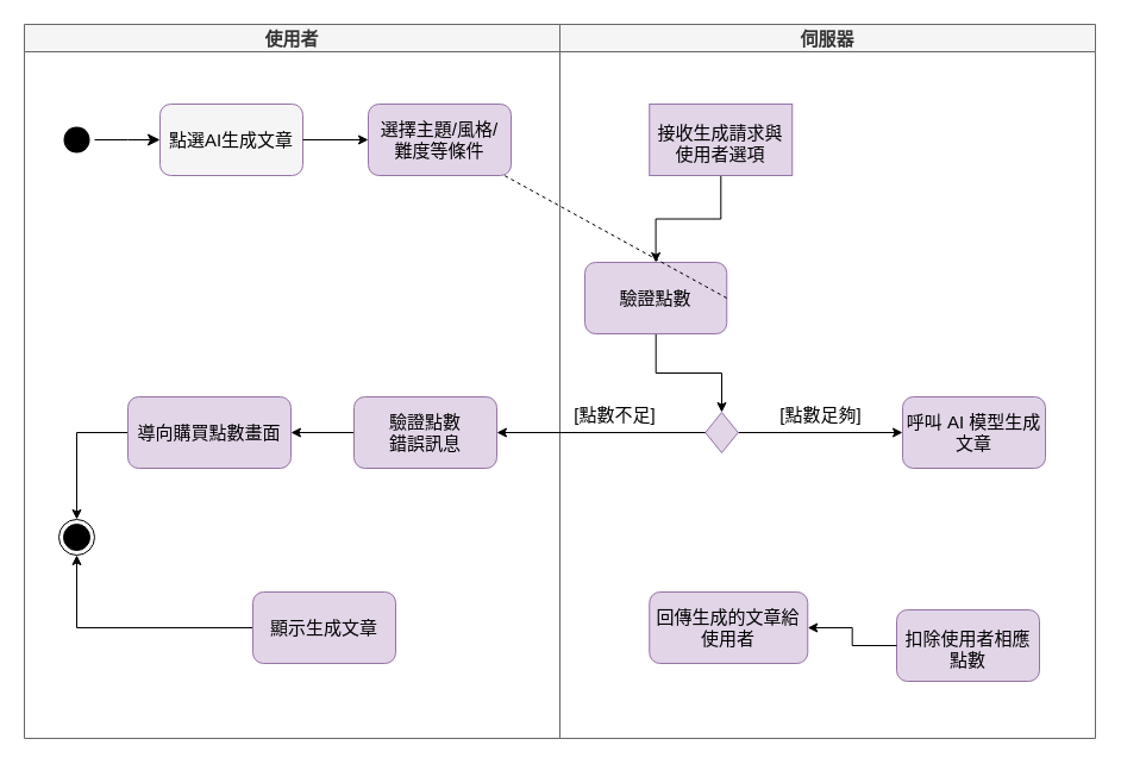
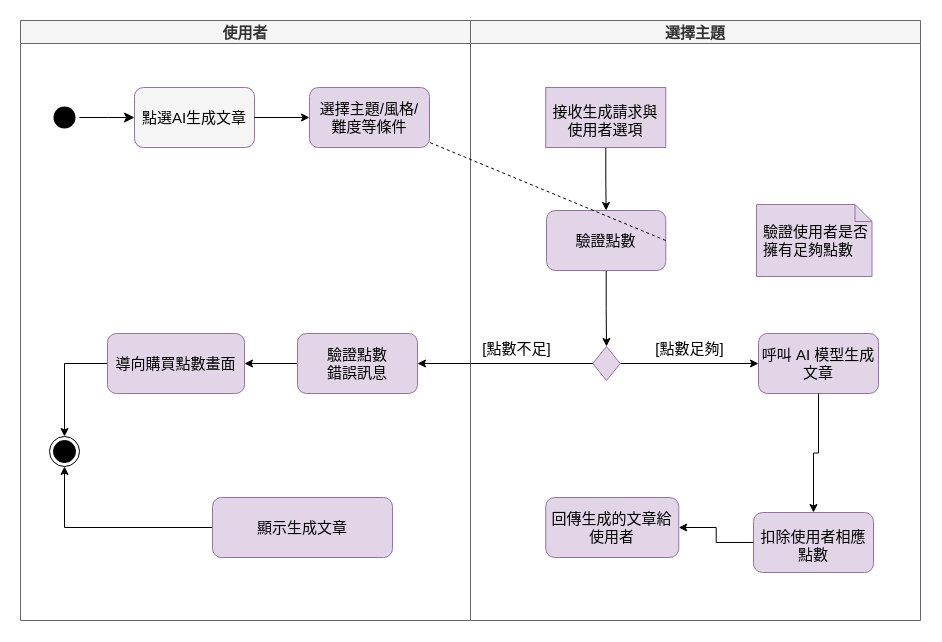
- <mxCell id="15" value="伺服器" style="swimlane;whiteSpace=wrap;fillColor=#f5f5f5;fontColor=#333333;strokeColor=#666666;fontSize=15;" vertex="1" parent="1"><mxGeometry x="470" y="20" width="450" height="600" as="geometry" /></mxCell>
+ <mxCell id="15" value="選擇主題" style="swimlane;whiteSpace=wrap;fillColor=#f5f5f5;fontColor=#333333;strokeColor=#666666;fontSize=15;" vertex="1" parent="1"><mxGeometry x="470" y="20" width="450" height="600" as="geometry" /></mxCell>
+ <mxCell id="16" value="驗證使用者是否擁有足夠點數" style="shape=note;whiteSpace=wrap;size=17;align=left;fillColor=#e1d5e7;strokeColor=#9673a6;perimeterSpacing=0;spacingLeft=5;fontSize=15;" vertex="1" parent="15"><mxGeometry x="286" y="184" width="115.5" height="72" as="geometry" /></mxCell>
- <mxCell id="18" value="驗證點數" style="rounded=1;whiteSpace=wrap;html=1;fillColor=#e1d5e7;strokeColor=#9673a6;fontSize=15;" vertex="1" parent="15"><mxGeometry x="21" y="200" width="119.25" height="60" as="geometry" /></mxCell>
+ <mxCell id="18" value="驗證點數" style="rounded=1;whiteSpace=wrap;html=1;fillColor=#e1d5e7;strokeColor=#9673a6;fontSize=15;" vertex="1" parent="15"><mxGeometry x="76" y="190" width="119.25" height="60" as="geometry" /></mxCell>
+ <mxCell id="23" style="edgeStyle=orthogonalEdgeStyle;rounded=0;orthogonalLoop=1;jettySize=auto;html=1;entryX=0.5;entryY=0;entryDx=0;entryDy=0;fontSize=15;exitX=0.5;exitY=1;exitDx=0;exitDy=0;" edge="1" parent="15" source="21" target="22"><mxGeometry relative="1" as="geometry" /></mxCell>
- <mxCell id="12" value="顯示生成文章" style="rounded=1;whiteSpace=wrap;html=1;fillColor=#e1d5e7;strokeColor=#9673a6;fontSize=15;" vertex="1" parent="2"><mxGeometry x="192" y="477" width="120" height="60" as="geometry" /></mxCell>
+ <mxCell id="12" value="顯示生成文章" style="rounded=1;whiteSpace=wrap;html=1;fillColor=#e1d5e7;strokeColor=#9673a6;fontSize=15;" vertex="1" parent="2"><mxGeometry x="192" y="477" width="180" height="60" as="geometry" /></mxCell>
